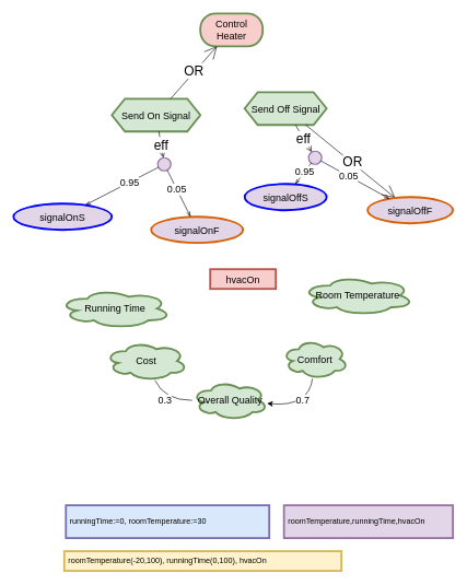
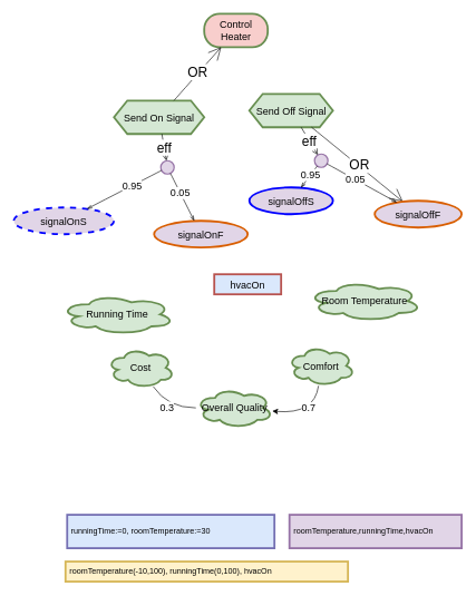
- <mxCell id="12" value="signalOnS" style="ellipse;whiteSpace=wrap;html=1;strokeWidth=3;fontSize=15;fillColor=#e1d5e7;strokeColor=#0000FF;" parent="1" vertex="1"><mxGeometry x="20" y="310" width="150" height="40" as="geometry" /></mxCell>
+ <mxCell id="12" value="signalOnS" style="ellipse;whiteSpace=wrap;html=1;strokeWidth=3;fontSize=15;fillColor=#e1d5e7;strokeColor=#0000FF;dashed=1;" parent="1" vertex="1"><mxGeometry x="20" y="310" width="150" height="40" as="geometry" /></mxCell>
- <mxCell id="28" value="hvacOn" style="rounded=0;whiteSpace=wrap;html=1;strokeWidth=3;fontSize=15;fillColor=#f8cecc;strokeColor=#b85450;" parent="1" vertex="1"><mxGeometry x="320" y="410" width="100" height="30" as="geometry" /></mxCell>
+ <mxCell id="28" value="hvacOn" style="rounded=0;whiteSpace=wrap;html=1;strokeWidth=3;fontSize=15;fillColor=#dae8fc;strokeColor=#b85450;" parent="1" vertex="1"><mxGeometry x="320" y="410" width="100" height="30" as="geometry" /></mxCell>
- <mxCell id="22" value="Cost" style="ellipse;shape=cloud;whiteSpace=wrap;html=1;strokeWidth=3;fontSize=15;fillColor=#d5e8d4;strokeColor=#688F51;" parent="1" vertex="1"><mxGeometry x="160" y="520" width="125" height="60" as="geometry" /></mxCell>
+ <mxCell id="22" value="Cost" style="ellipse;shape=cloud;whiteSpace=wrap;html=1;strokeWidth=3;fontSize=15;fillColor=#d5e8d4;strokeColor=#688F51;" parent="1" vertex="1"><mxGeometry x="160" y="520" width="100" height="60" as="geometry" /></mxCell>
- <mxCell id="3" value="roomTemperature(-20,100), runningTime(0,100), hvacOn" style="rounded=0;whiteSpace=wrap;html=1;fillColor=#fff2cc;strokeColor=#d6b656;align=left;labelPosition=center;verticalLabelPosition=middle;verticalAlign=middle;horizontal=1;strokeWidth=3;spacingLeft=4;" parent="1" vertex="1"><mxGeometry x="97.5" y="840" width="422.5" height="30" as="geometry" /></mxCell>
+ <mxCell id="3" value="roomTemperature(-10,100), runningTime(0,100), hvacOn" style="rounded=0;whiteSpace=wrap;html=1;fillColor=#fff2cc;strokeColor=#d6b656;align=left;labelPosition=center;verticalLabelPosition=middle;verticalAlign=middle;horizontal=1;strokeWidth=3;spacingLeft=4;" parent="1" vertex="1"><mxGeometry x="97.5" y="840" width="422.5" height="30" as="geometry" /></mxCell>
